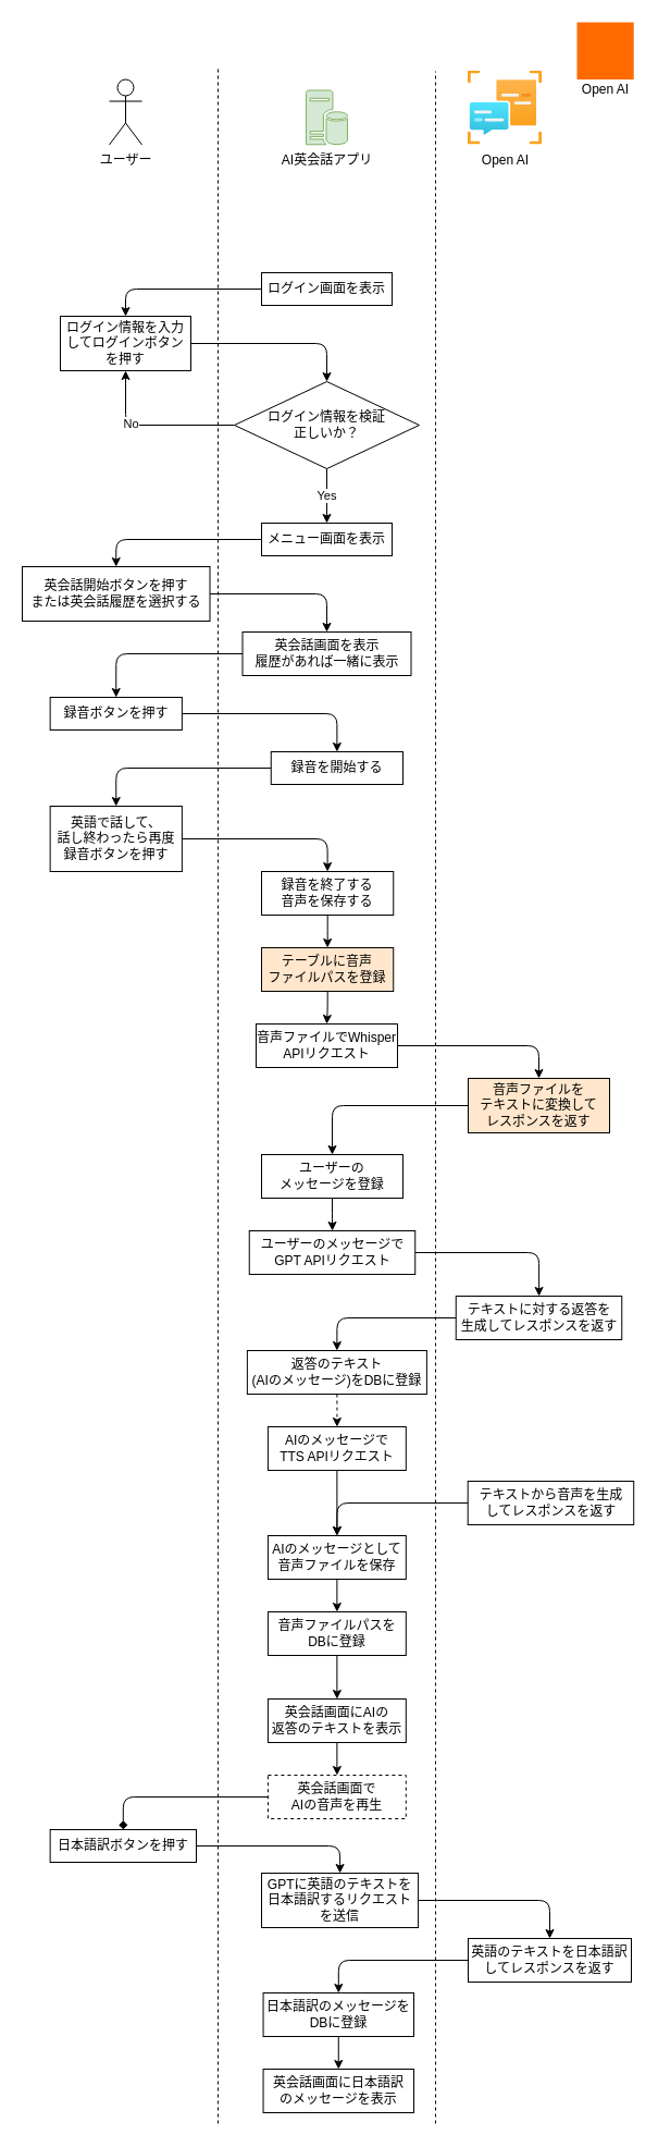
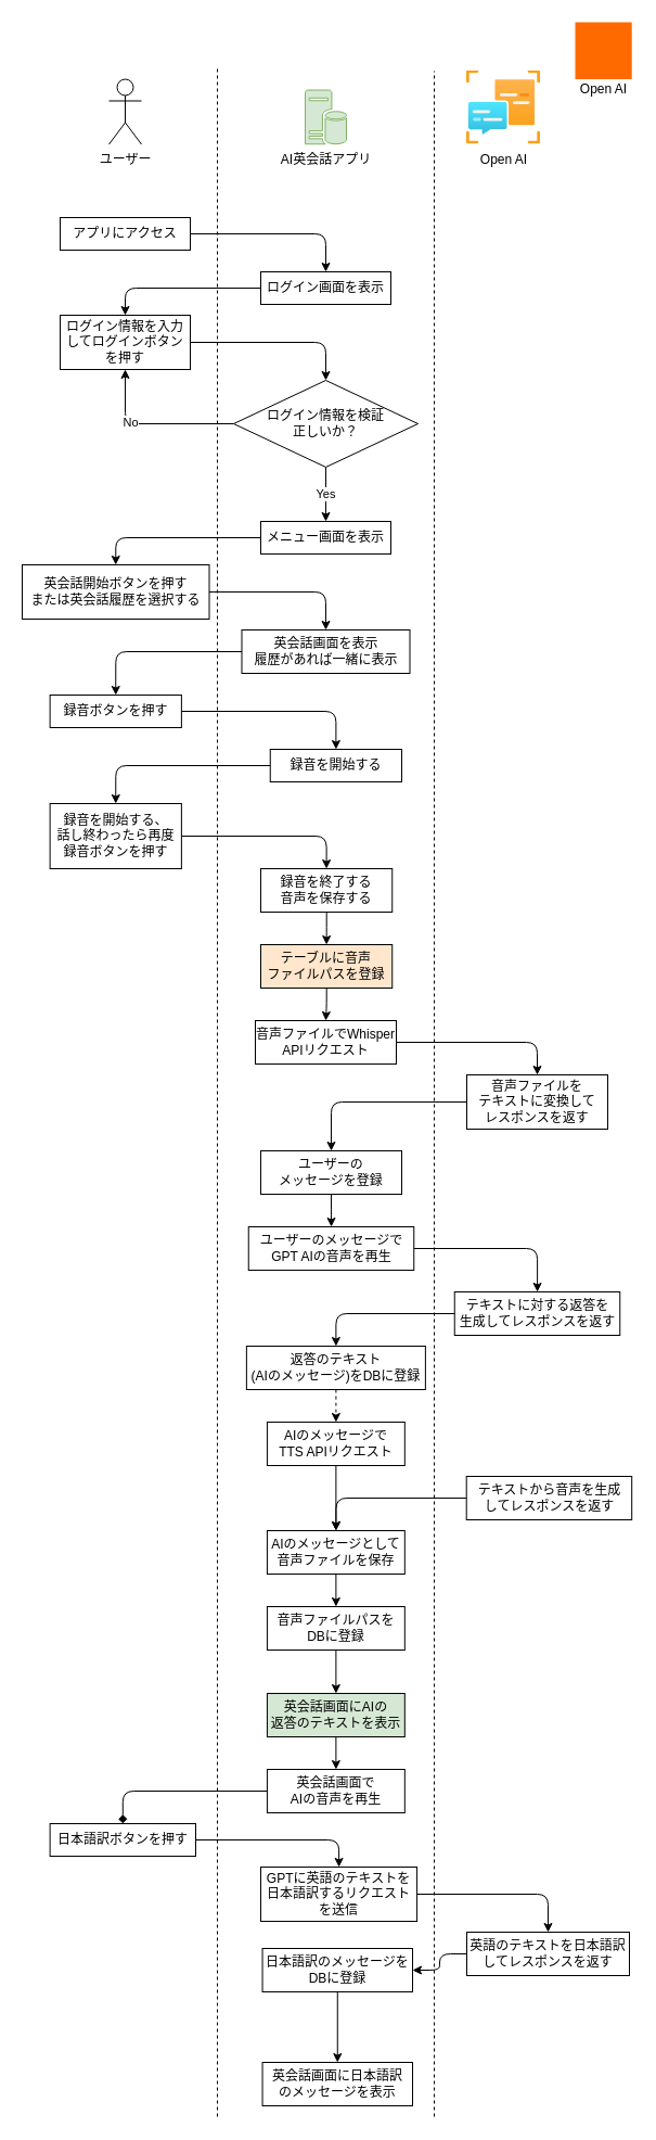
+ <mxCell id="7" value="アプリにアクセス" style="rounded=0;whiteSpace=wrap;html=1;" parent="1" vertex="1"><mxGeometry x="55" y="200" width="120" height="30" as="geometry" /></mxCell>
+ <mxCell id="6" style="edgeStyle=orthogonalEdgeStyle;html=1;exitX=1;exitY=0.5;exitDx=0;exitDy=0;" parent="1" source="7" target="9" edge="1"><mxGeometry relative="1" as="geometry"><Array as="points"><mxPoint x="300" y="215" /></Array></mxGeometry></mxCell>
- <mxCell id="29" value="英語で話して、&lt;div&gt;話し終わったら再度録音ボタンを押す&lt;/div&gt;" style="rounded=0;whiteSpace=wrap;html=1;" parent="1" vertex="1"><mxGeometry x="45.63" y="740" width="121.25" height="60" as="geometry" /></mxCell>
+ <mxCell id="29" value="録音を開始する、&lt;div&gt;話し終わったら再度録音ボタンを押す&lt;/div&gt;" style="rounded=0;whiteSpace=wrap;html=1;" parent="1" vertex="1"><mxGeometry x="45.63" y="740" width="121.25" height="60" as="geometry" /></mxCell>
- <mxCell id="37" value="音声ファイルを&lt;div&gt;テキストに変換して&lt;div&gt;レスポンスを返す&lt;/div&gt;&lt;/div&gt;" style="rounded=0;whiteSpace=wrap;html=1;fillColor=#ffe6cc;" parent="1" vertex="1"><mxGeometry x="430" y="990" width="130" height="50" as="geometry" /></mxCell>
+ <mxCell id="37" value="音声ファイルを&lt;div&gt;テキストに変換して&lt;div&gt;レスポンスを返す&lt;/div&gt;&lt;/div&gt;" style="rounded=0;whiteSpace=wrap;html=1;" parent="1" vertex="1"><mxGeometry x="430" y="990" width="130" height="50" as="geometry" /></mxCell>
- <mxCell id="41" value="ユーザーの&lt;span style=&quot;background-color: transparent;&quot;&gt;メッセージでGPT APIリクエスト&lt;/span&gt;" style="rounded=0;whiteSpace=wrap;html=1;" parent="1" vertex="1"><mxGeometry x="228.75" y="1130" width="152.5" height="40" as="geometry" /></mxCell>
+ <mxCell id="41" value="ユーザーの&lt;span style=&quot;background-color: transparent;&quot;&gt;メッセージでGPT AIの音声を再生&lt;/span&gt;" style="rounded=0;whiteSpace=wrap;html=1;" parent="1" vertex="1"><mxGeometry x="228.75" y="1130" width="152.5" height="40" as="geometry" /></mxCell>
- <mxCell id="55" value="英会話画面にAIの&lt;div&gt;返答のテキストを表示&lt;/div&gt;" style="rounded=0;whiteSpace=wrap;html=1;" parent="1" vertex="1"><mxGeometry x="245.94" y="1560" width="126.87" height="40" as="geometry" /></mxCell>
+ <mxCell id="55" value="英会話画面にAIの&lt;div&gt;返答のテキストを表示&lt;/div&gt;" style="rounded=0;whiteSpace=wrap;html=1;fillColor=#d5e8d4;" parent="1" vertex="1"><mxGeometry x="245.94" y="1560" width="126.87" height="40" as="geometry" /></mxCell>
- <mxCell id="57" value="英会話画面で&lt;br&gt;AIの音声を再生" style="rounded=0;whiteSpace=wrap;html=1;dashed=1;" parent="1" vertex="1"><mxGeometry x="245.94" y="1630" width="126.87" height="40" as="geometry" /></mxCell>
+ <mxCell id="57" value="英会話画面で&lt;br&gt;AIの音声を再生" style="rounded=0;whiteSpace=wrap;html=1;" parent="1" vertex="1"><mxGeometry x="245.94" y="1630" width="126.87" height="40" as="geometry" /></mxCell>
- <mxCell id="65" value="日本語訳のメッセージをDBに登録" style="rounded=0;whiteSpace=wrap;html=1;" parent="1" vertex="1"><mxGeometry x="241.56" y="1830" width="138.44" height="40" as="geometry" /></mxCell>
+ <mxCell id="65" value="日本語訳のメッセージをDBに登録" style="rounded=0;whiteSpace=wrap;html=1;" parent="1" vertex="1"><mxGeometry x="241.56" y="1795" width="138.44" height="40" as="geometry" /></mxCell>
